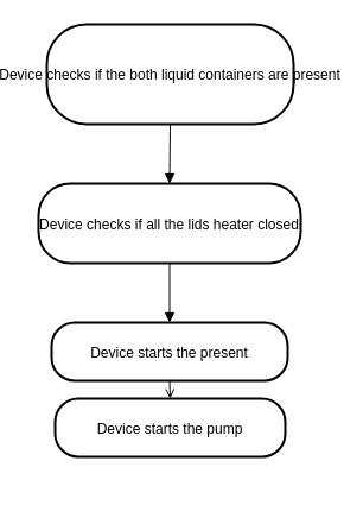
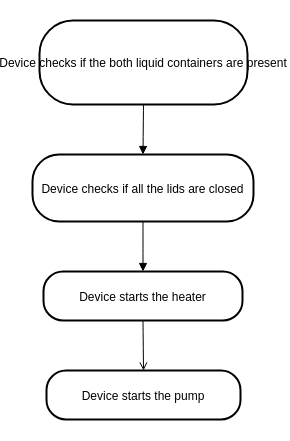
- <mxCell id="3" value="Device checks if all the lids heater closed" style="rounded=1;arcSize=40;strokeWidth=2" vertex="1" parent="1"><mxGeometry x="20" y="154" width="221" height="67" as="geometry" /></mxCell>
+ <mxCell id="3" value="Device checks if all the lids are closed" style="rounded=1;arcSize=40;strokeWidth=2" vertex="1" parent="1"><mxGeometry x="20" y="154" width="221" height="67" as="geometry" /></mxCell>
- <mxCell id="4" value="Device starts the present" style="rounded=1;arcSize=40;strokeWidth=2" vertex="1" parent="1"><mxGeometry x="31" y="271" width="199" height="49" as="geometry" /></mxCell>
+ <mxCell id="4" value="Device starts the heater" style="rounded=1;arcSize=40;strokeWidth=2" vertex="1" parent="1"><mxGeometry x="31" y="271" width="199" height="49" as="geometry" /></mxCell>
- <mxCell id="5" value="Device starts the pump" style="rounded=1;arcSize=40;strokeWidth=2" vertex="1" parent="1"><mxGeometry x="34" y="335" width="194" height="49" as="geometry" /></mxCell>
+ <mxCell id="5" value="Device starts the pump" style="rounded=1;arcSize=40;strokeWidth=2" vertex="1" parent="1"><mxGeometry x="34" y="370" width="194" height="49" as="geometry" /></mxCell>
